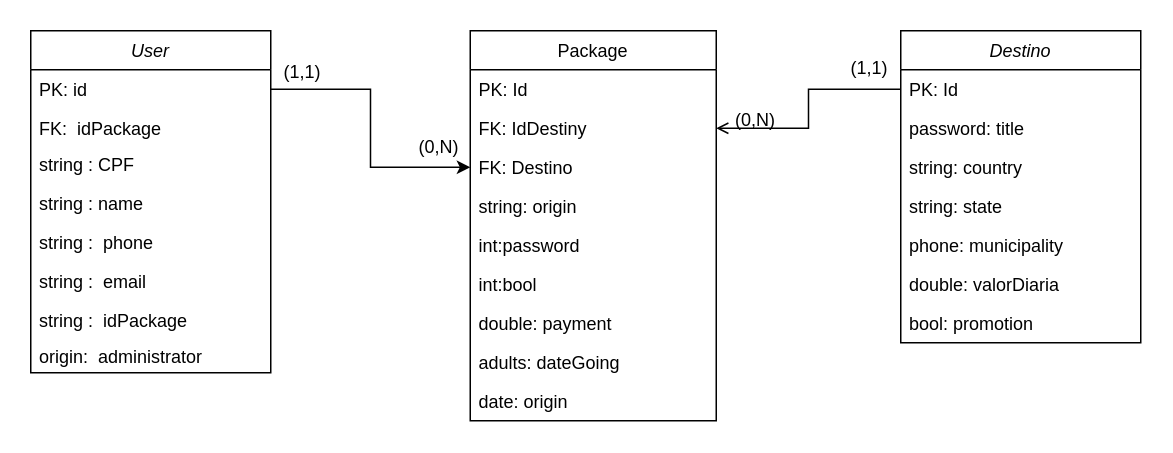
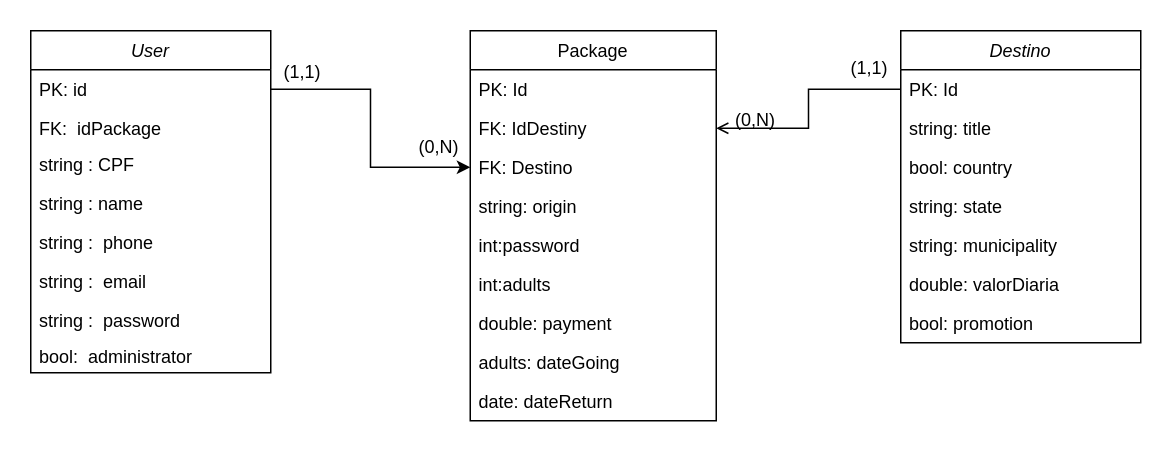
- <mxCell id="23" value="password: title" style="text;align=left;verticalAlign=top;spacingLeft=4;spacingRight=4;overflow=hidden;rotatable=0;points=[[0,0.5],[1,0.5]];portConstraint=eastwest;" parent="21" vertex="1"><mxGeometry y="52" width="160" height="26" as="geometry" /></mxCell>
+ <mxCell id="23" value="string: title" style="text;align=left;verticalAlign=top;spacingLeft=4;spacingRight=4;overflow=hidden;rotatable=0;points=[[0,0.5],[1,0.5]];portConstraint=eastwest;" parent="21" vertex="1"><mxGeometry y="52" width="160" height="26" as="geometry" /></mxCell>
- <mxCell id="24" value="string: country&#10;" style="text;align=left;verticalAlign=top;spacingLeft=4;spacingRight=4;overflow=hidden;rotatable=0;points=[[0,0.5],[1,0.5]];portConstraint=eastwest;rounded=0;shadow=0;html=0;" parent="21" vertex="1"><mxGeometry y="78" width="160" height="26" as="geometry" /></mxCell>
+ <mxCell id="24" value="bool: country&#10;" style="text;align=left;verticalAlign=top;spacingLeft=4;spacingRight=4;overflow=hidden;rotatable=0;points=[[0,0.5],[1,0.5]];portConstraint=eastwest;rounded=0;shadow=0;html=0;" parent="21" vertex="1"><mxGeometry y="78" width="160" height="26" as="geometry" /></mxCell>
- <mxCell id="26" value="phone: municipality" style="text;align=left;verticalAlign=top;spacingLeft=4;spacingRight=4;overflow=hidden;rotatable=0;points=[[0,0.5],[1,0.5]];portConstraint=eastwest;" parent="21" vertex="1"><mxGeometry y="130" width="160" height="26" as="geometry" /></mxCell>
+ <mxCell id="26" value="string: municipality" style="text;align=left;verticalAlign=top;spacingLeft=4;spacingRight=4;overflow=hidden;rotatable=0;points=[[0,0.5],[1,0.5]];portConstraint=eastwest;" parent="21" vertex="1"><mxGeometry y="130" width="160" height="26" as="geometry" /></mxCell>
- <mxCell id="17" value="int:bool" style="text;align=left;verticalAlign=top;spacingLeft=4;spacingRight=4;overflow=hidden;rotatable=0;points=[[0,0.5],[1,0.5]];portConstraint=eastwest;rounded=0;shadow=0;html=0;" parent="11" vertex="1"><mxGeometry y="156" width="164" height="26" as="geometry" /></mxCell>
+ <mxCell id="17" value="int:adults" style="text;align=left;verticalAlign=top;spacingLeft=4;spacingRight=4;overflow=hidden;rotatable=0;points=[[0,0.5],[1,0.5]];portConstraint=eastwest;rounded=0;shadow=0;html=0;" parent="11" vertex="1"><mxGeometry y="156" width="164" height="26" as="geometry" /></mxCell>
- <mxCell id="9" value="string :  idPackage" style="text;align=left;verticalAlign=top;spacingLeft=4;spacingRight=4;overflow=hidden;rotatable=0;points=[[0,0.5],[1,0.5]];portConstraint=eastwest;rounded=0;shadow=0;html=0;" parent="2" vertex="1"><mxGeometry y="180" width="160" height="24" as="geometry" /></mxCell>
+ <mxCell id="9" value="string :  password" style="text;align=left;verticalAlign=top;spacingLeft=4;spacingRight=4;overflow=hidden;rotatable=0;points=[[0,0.5],[1,0.5]];portConstraint=eastwest;rounded=0;shadow=0;html=0;" parent="2" vertex="1"><mxGeometry y="180" width="160" height="24" as="geometry" /></mxCell>
- <mxCell id="10" value="origin:  administrator " style="text;align=left;verticalAlign=top;spacingLeft=4;spacingRight=4;overflow=hidden;rotatable=0;points=[[0,0.5],[1,0.5]];portConstraint=eastwest;rounded=0;shadow=0;html=0;" parent="2" vertex="1"><mxGeometry y="204" width="160" height="24" as="geometry" /></mxCell>
+ <mxCell id="10" value="bool:  administrator " style="text;align=left;verticalAlign=top;spacingLeft=4;spacingRight=4;overflow=hidden;rotatable=0;points=[[0,0.5],[1,0.5]];portConstraint=eastwest;rounded=0;shadow=0;html=0;" parent="2" vertex="1"><mxGeometry y="204" width="160" height="24" as="geometry" /></mxCell>
- <mxCell id="20" value="date: origin" style="text;align=left;verticalAlign=top;spacingLeft=4;spacingRight=4;overflow=hidden;rotatable=0;points=[[0,0.5],[1,0.5]];portConstraint=eastwest;rounded=0;shadow=0;html=0;" parent="11" vertex="1"><mxGeometry y="234" width="164" height="26" as="geometry" /></mxCell>
+ <mxCell id="20" value="date: dateReturn" style="text;align=left;verticalAlign=top;spacingLeft=4;spacingRight=4;overflow=hidden;rotatable=0;points=[[0,0.5],[1,0.5]];portConstraint=eastwest;rounded=0;shadow=0;html=0;" parent="11" vertex="1"><mxGeometry y="234" width="164" height="26" as="geometry" /></mxCell>
